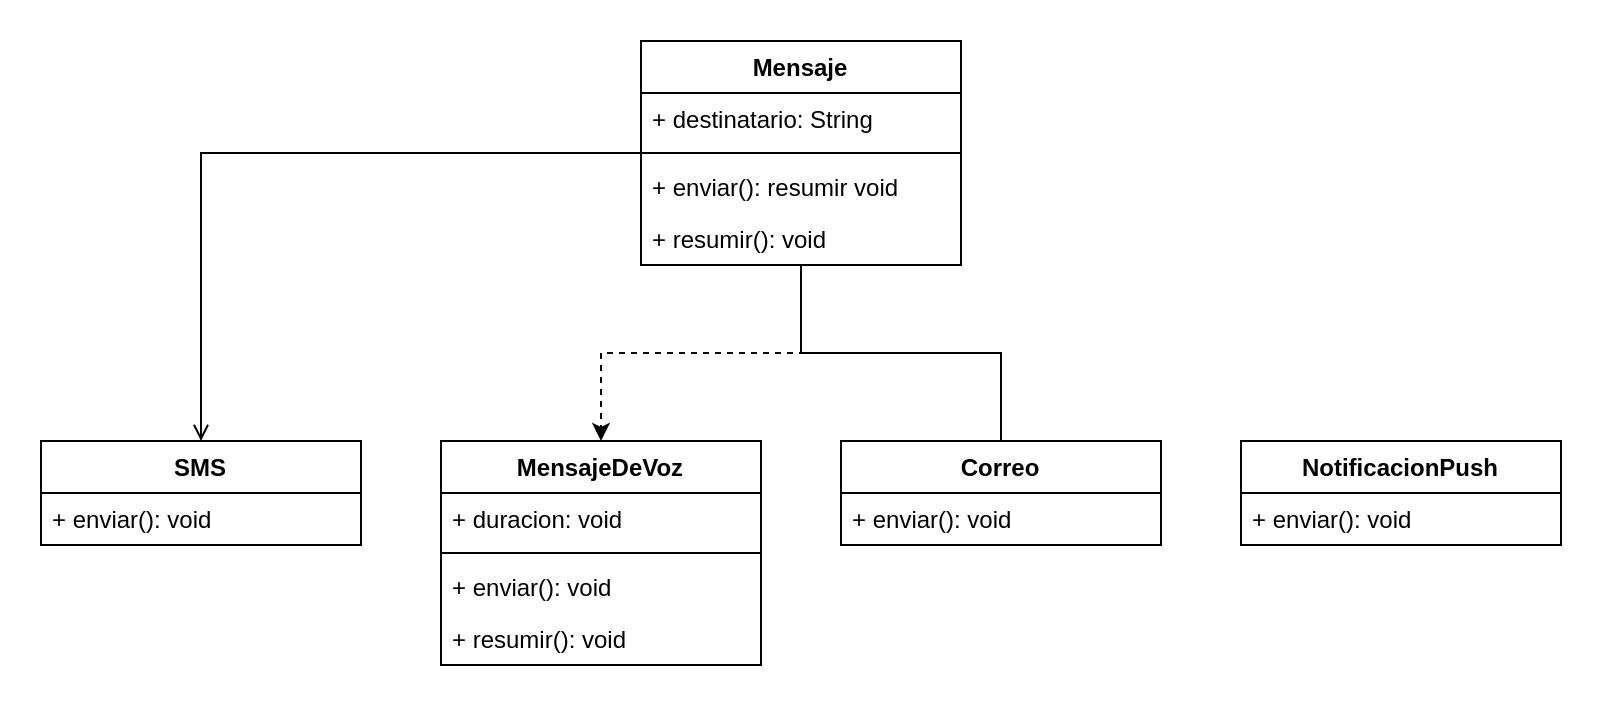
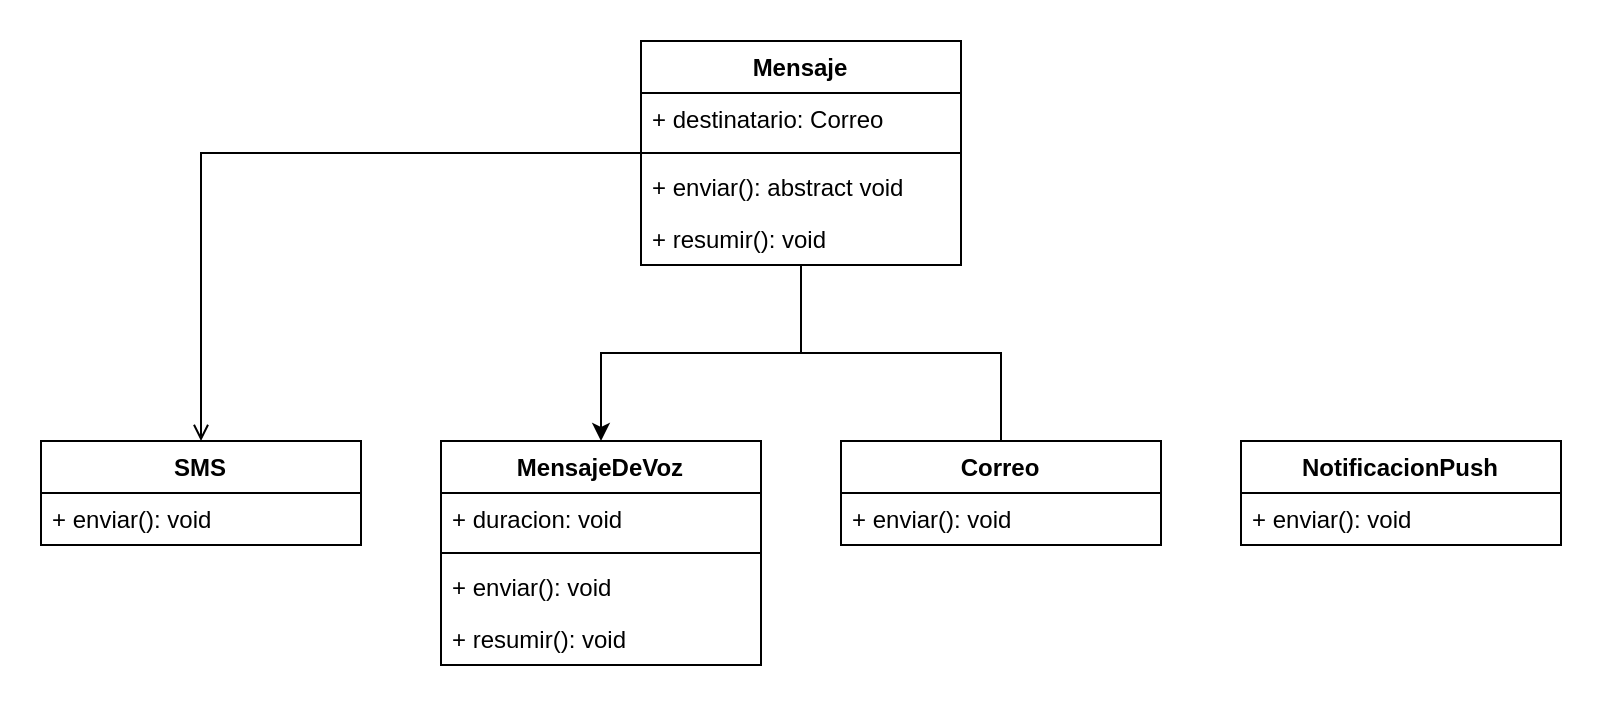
- <mxCell id="6" value="+ destinatario: String" style="text;strokeColor=none;fillColor=none;align=left;verticalAlign=top;spacingLeft=4;spacingRight=4;overflow=hidden;rotatable=0;points=[[0,0.5],[1,0.5]];portConstraint=eastwest;whiteSpace=wrap;html=1;" parent="5" vertex="1"><mxGeometry y="26" width="160" height="26" as="geometry" /></mxCell>
+ <mxCell id="6" value="+ destinatario: Correo" style="text;strokeColor=none;fillColor=none;align=left;verticalAlign=top;spacingLeft=4;spacingRight=4;overflow=hidden;rotatable=0;points=[[0,0.5],[1,0.5]];portConstraint=eastwest;whiteSpace=wrap;html=1;" parent="5" vertex="1"><mxGeometry y="26" width="160" height="26" as="geometry" /></mxCell>
- <mxCell id="8" value="+ enviar(): resumir void" style="text;strokeColor=none;fillColor=none;align=left;verticalAlign=top;spacingLeft=4;spacingRight=4;overflow=hidden;rotatable=0;points=[[0,0.5],[1,0.5]];portConstraint=eastwest;whiteSpace=wrap;html=1;" parent="5" vertex="1"><mxGeometry y="60" width="160" height="26" as="geometry" /></mxCell>
+ <mxCell id="8" value="+ enviar(): abstract void" style="text;strokeColor=none;fillColor=none;align=left;verticalAlign=top;spacingLeft=4;spacingRight=4;overflow=hidden;rotatable=0;points=[[0,0.5],[1,0.5]];portConstraint=eastwest;whiteSpace=wrap;html=1;" parent="5" vertex="1"><mxGeometry y="60" width="160" height="26" as="geometry" /></mxCell>
- <mxCell id="2" style="edgeStyle=orthogonalEdgeStyle;rounded=0;orthogonalLoop=1;jettySize=auto;html=1;entryX=0.5;entryY=0;entryDx=0;entryDy=0;dashed=1;" parent="1" source="5" target="16" edge="1"><mxGeometry relative="1" as="geometry" /></mxCell>
+ <mxCell id="2" style="edgeStyle=orthogonalEdgeStyle;rounded=0;orthogonalLoop=1;jettySize=auto;html=1;entryX=0.5;entryY=0;entryDx=0;entryDy=0;" parent="1" source="5" target="16" edge="1"><mxGeometry relative="1" as="geometry" /></mxCell>
